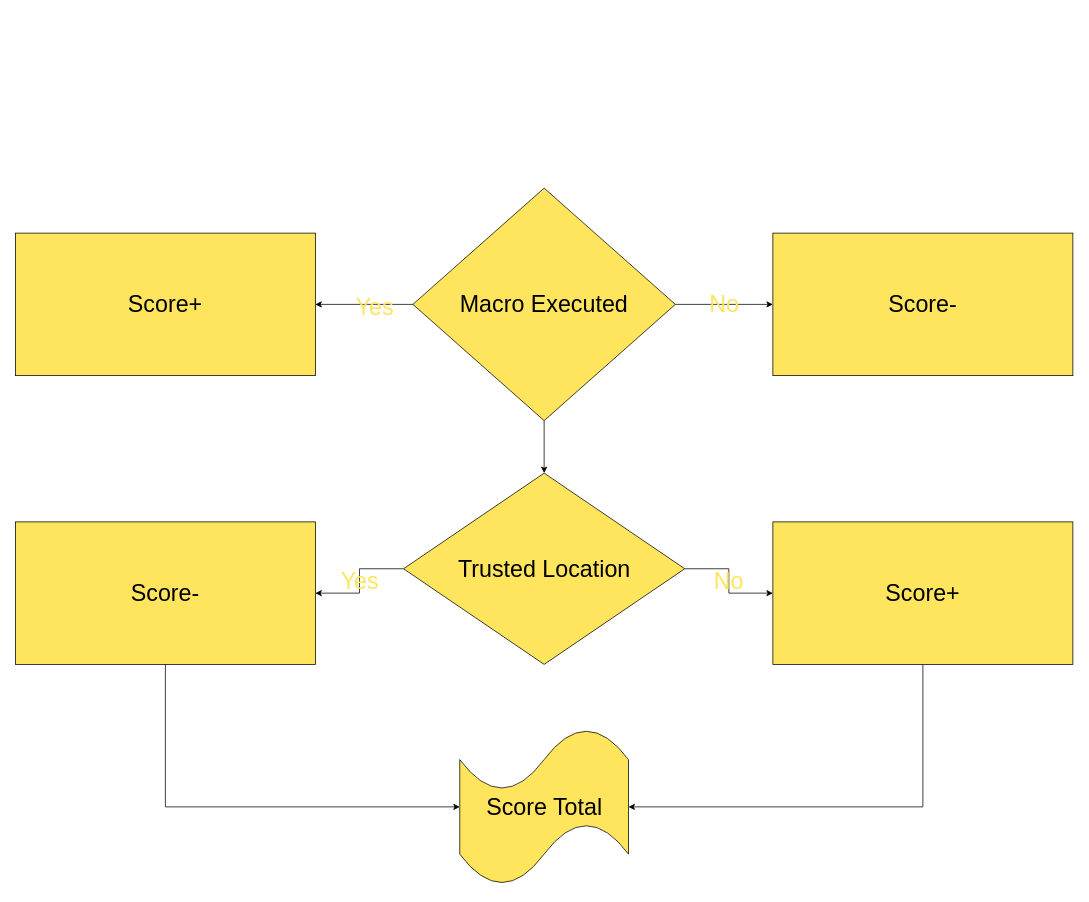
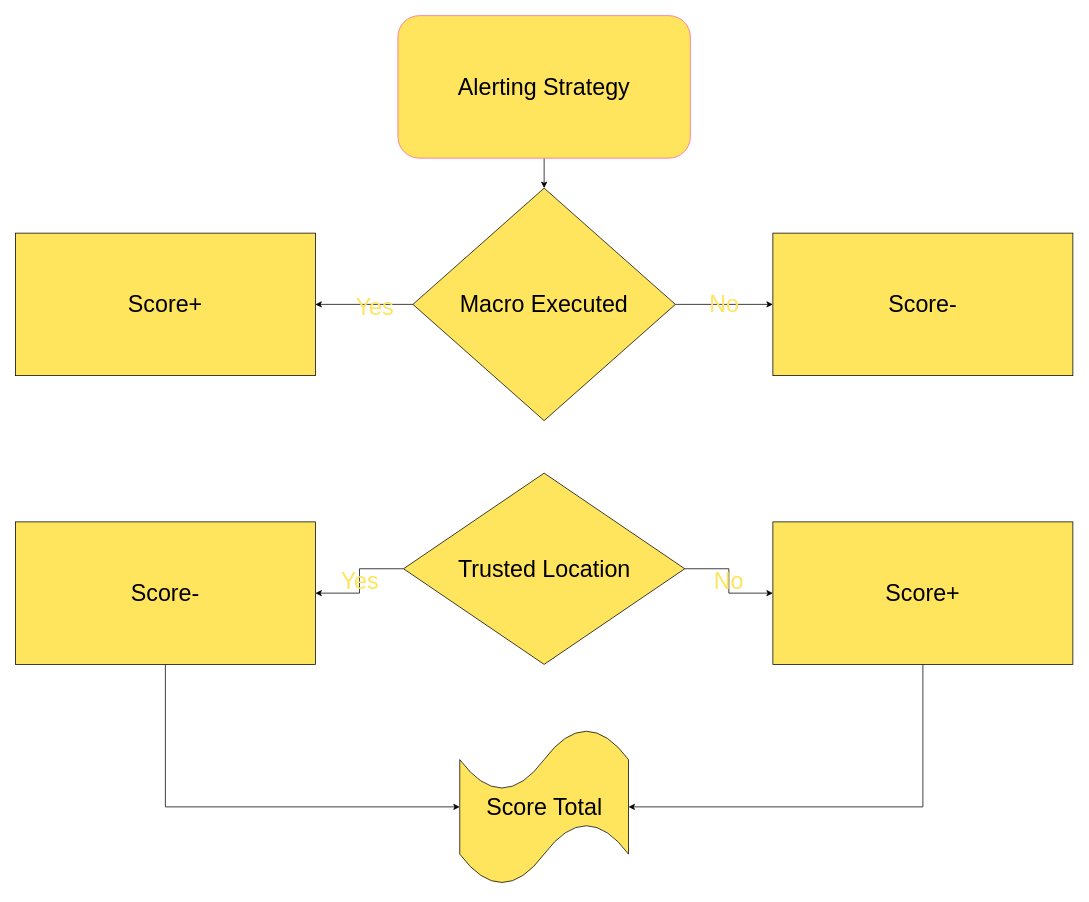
+ <mxCell id="3" value="&lt;font style=&quot;font-size: 31px&quot; color=&quot;#000000&quot;&gt;Alerting Strategy&lt;/font&gt;" style="rounded=1;whiteSpace=wrap;html=1;fontColor=#5AA9E6;strokeColor=#FF6392;fillColor=#FFE45E;sketch=0;" vertex="1" parent="1"><mxGeometry x="530" y="20" width="390" height="190" as="geometry" /></mxCell>
+ <mxCell id="2" style="edgeStyle=orthogonalEdgeStyle;rounded=0;orthogonalLoop=1;jettySize=auto;html=1;exitX=0.5;exitY=1;exitDx=0;exitDy=0;fontSize=31;" edge="1" parent="1" source="3" target="8"><mxGeometry relative="1" as="geometry" /></mxCell>
- <mxCell id="7" value="" style="edgeStyle=orthogonalEdgeStyle;rounded=0;orthogonalLoop=1;jettySize=auto;html=1;fontSize=31;" edge="1" parent="1" source="8" target="13"><mxGeometry relative="1" as="geometry" /></mxCell>
